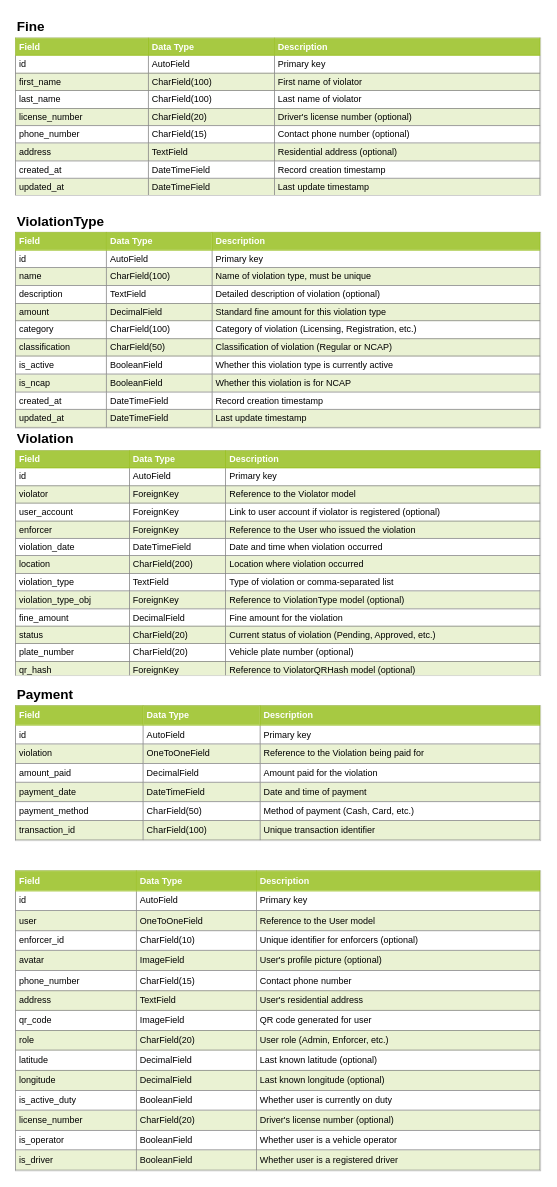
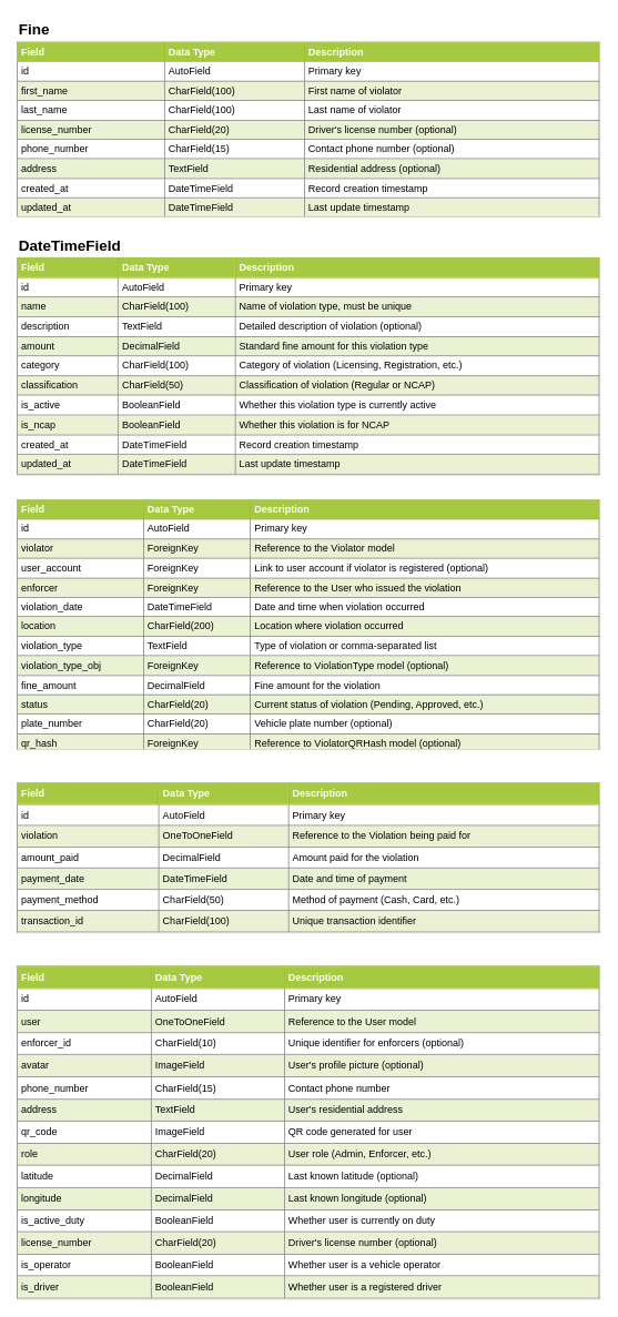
- <mxCell id="4" value="&lt;h2&gt;ViolationType&lt;/h2&gt;" style="text;html=1;strokeColor=none;fillColor=none;align=left;verticalAlign=middle;whiteSpace=wrap;rounded=0;fontStyle=1" parent="1" vertex="1"><mxGeometry x="20" y="280" width="200" height="30" as="geometry" /></mxCell>
+ <mxCell id="4" value="&lt;h2&gt;DateTimeField&lt;/h2&gt;" style="text;html=1;strokeColor=none;fillColor=none;align=left;verticalAlign=middle;whiteSpace=wrap;rounded=0;fontStyle=1" parent="1" vertex="1"><mxGeometry x="20" y="280" width="200" height="30" as="geometry" /></mxCell>
- <mxCell id="6" value="&lt;h2&gt;Violation&lt;/h2&gt;" style="text;html=1;strokeColor=none;fillColor=none;align=left;verticalAlign=middle;whiteSpace=wrap;rounded=0;fontStyle=1" parent="1" vertex="1"><mxGeometry x="20" y="570" width="200" height="30" as="geometry" /></mxCell>
- <mxCell id="8" value="&lt;h2&gt;Payment&lt;/h2&gt;" style="text;html=1;strokeColor=none;fillColor=none;align=left;verticalAlign=middle;whiteSpace=wrap;rounded=0;fontStyle=1" parent="1" vertex="1"><mxGeometry x="20" y="910" width="200" height="30" as="geometry" /></mxCell>
